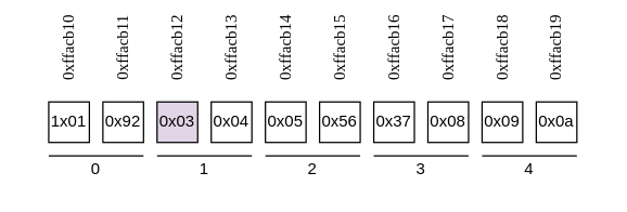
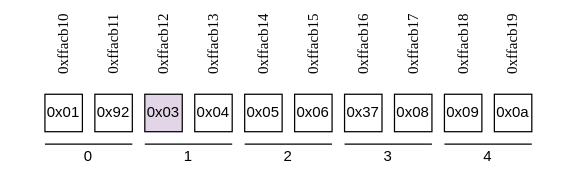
- <mxCell id="2" value="1x01" style="rounded=0;whiteSpace=wrap;html=1;" parent="1" vertex="1"><mxGeometry x="35" y="75" width="30" height="30" as="geometry" /></mxCell>
+ <mxCell id="2" value="0x01" style="rounded=0;whiteSpace=wrap;html=1;" parent="1" vertex="1"><mxGeometry x="35" y="75" width="30" height="30" as="geometry" /></mxCell>
- <mxCell id="7" value="0x56" style="rounded=0;whiteSpace=wrap;html=1;" parent="1" vertex="1"><mxGeometry x="235" y="75" width="30" height="30" as="geometry" /></mxCell>
+ <mxCell id="7" value="0x06" style="rounded=0;whiteSpace=wrap;html=1;" parent="1" vertex="1"><mxGeometry x="235" y="75" width="30" height="30" as="geometry" /></mxCell>
